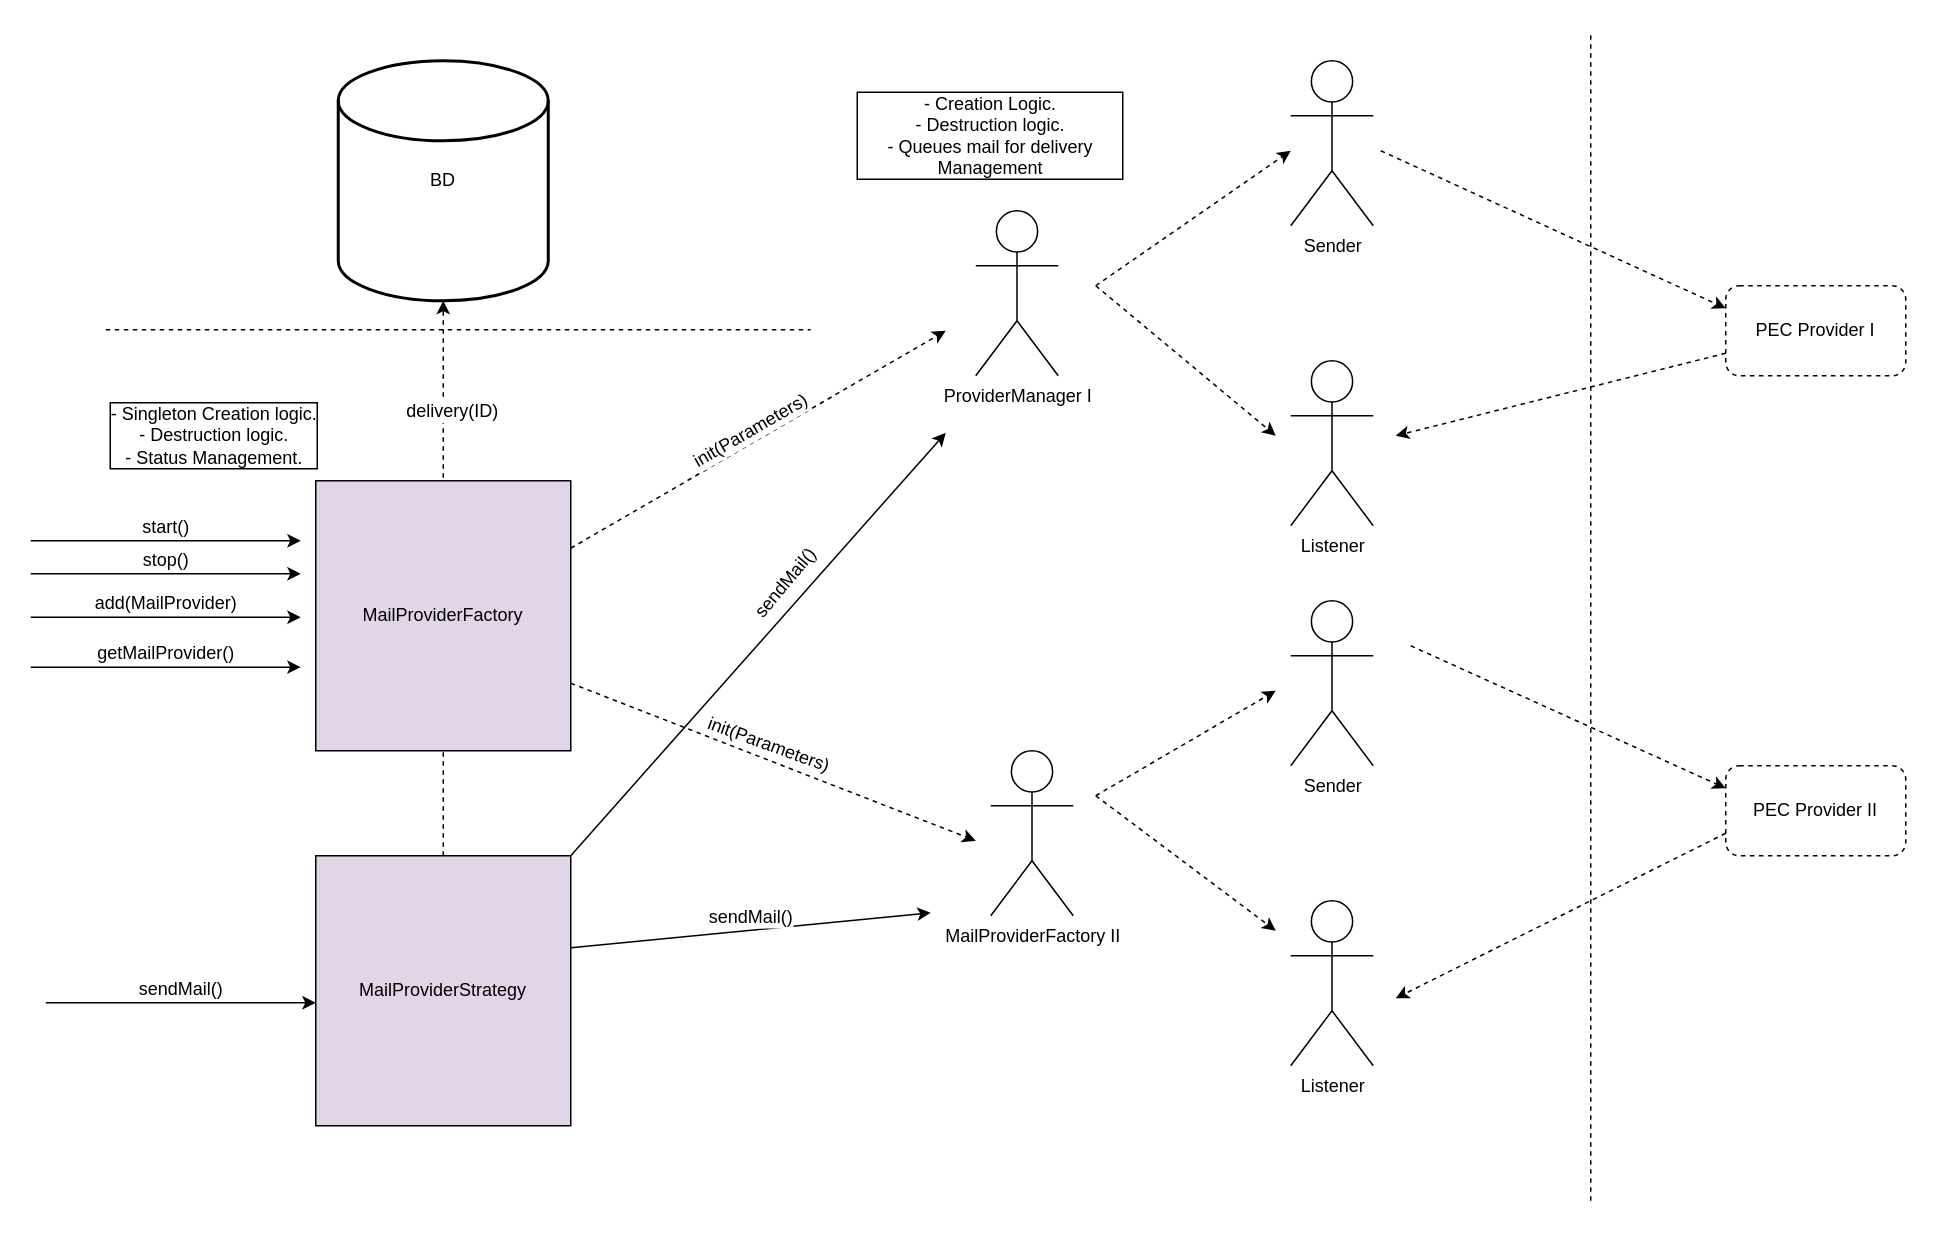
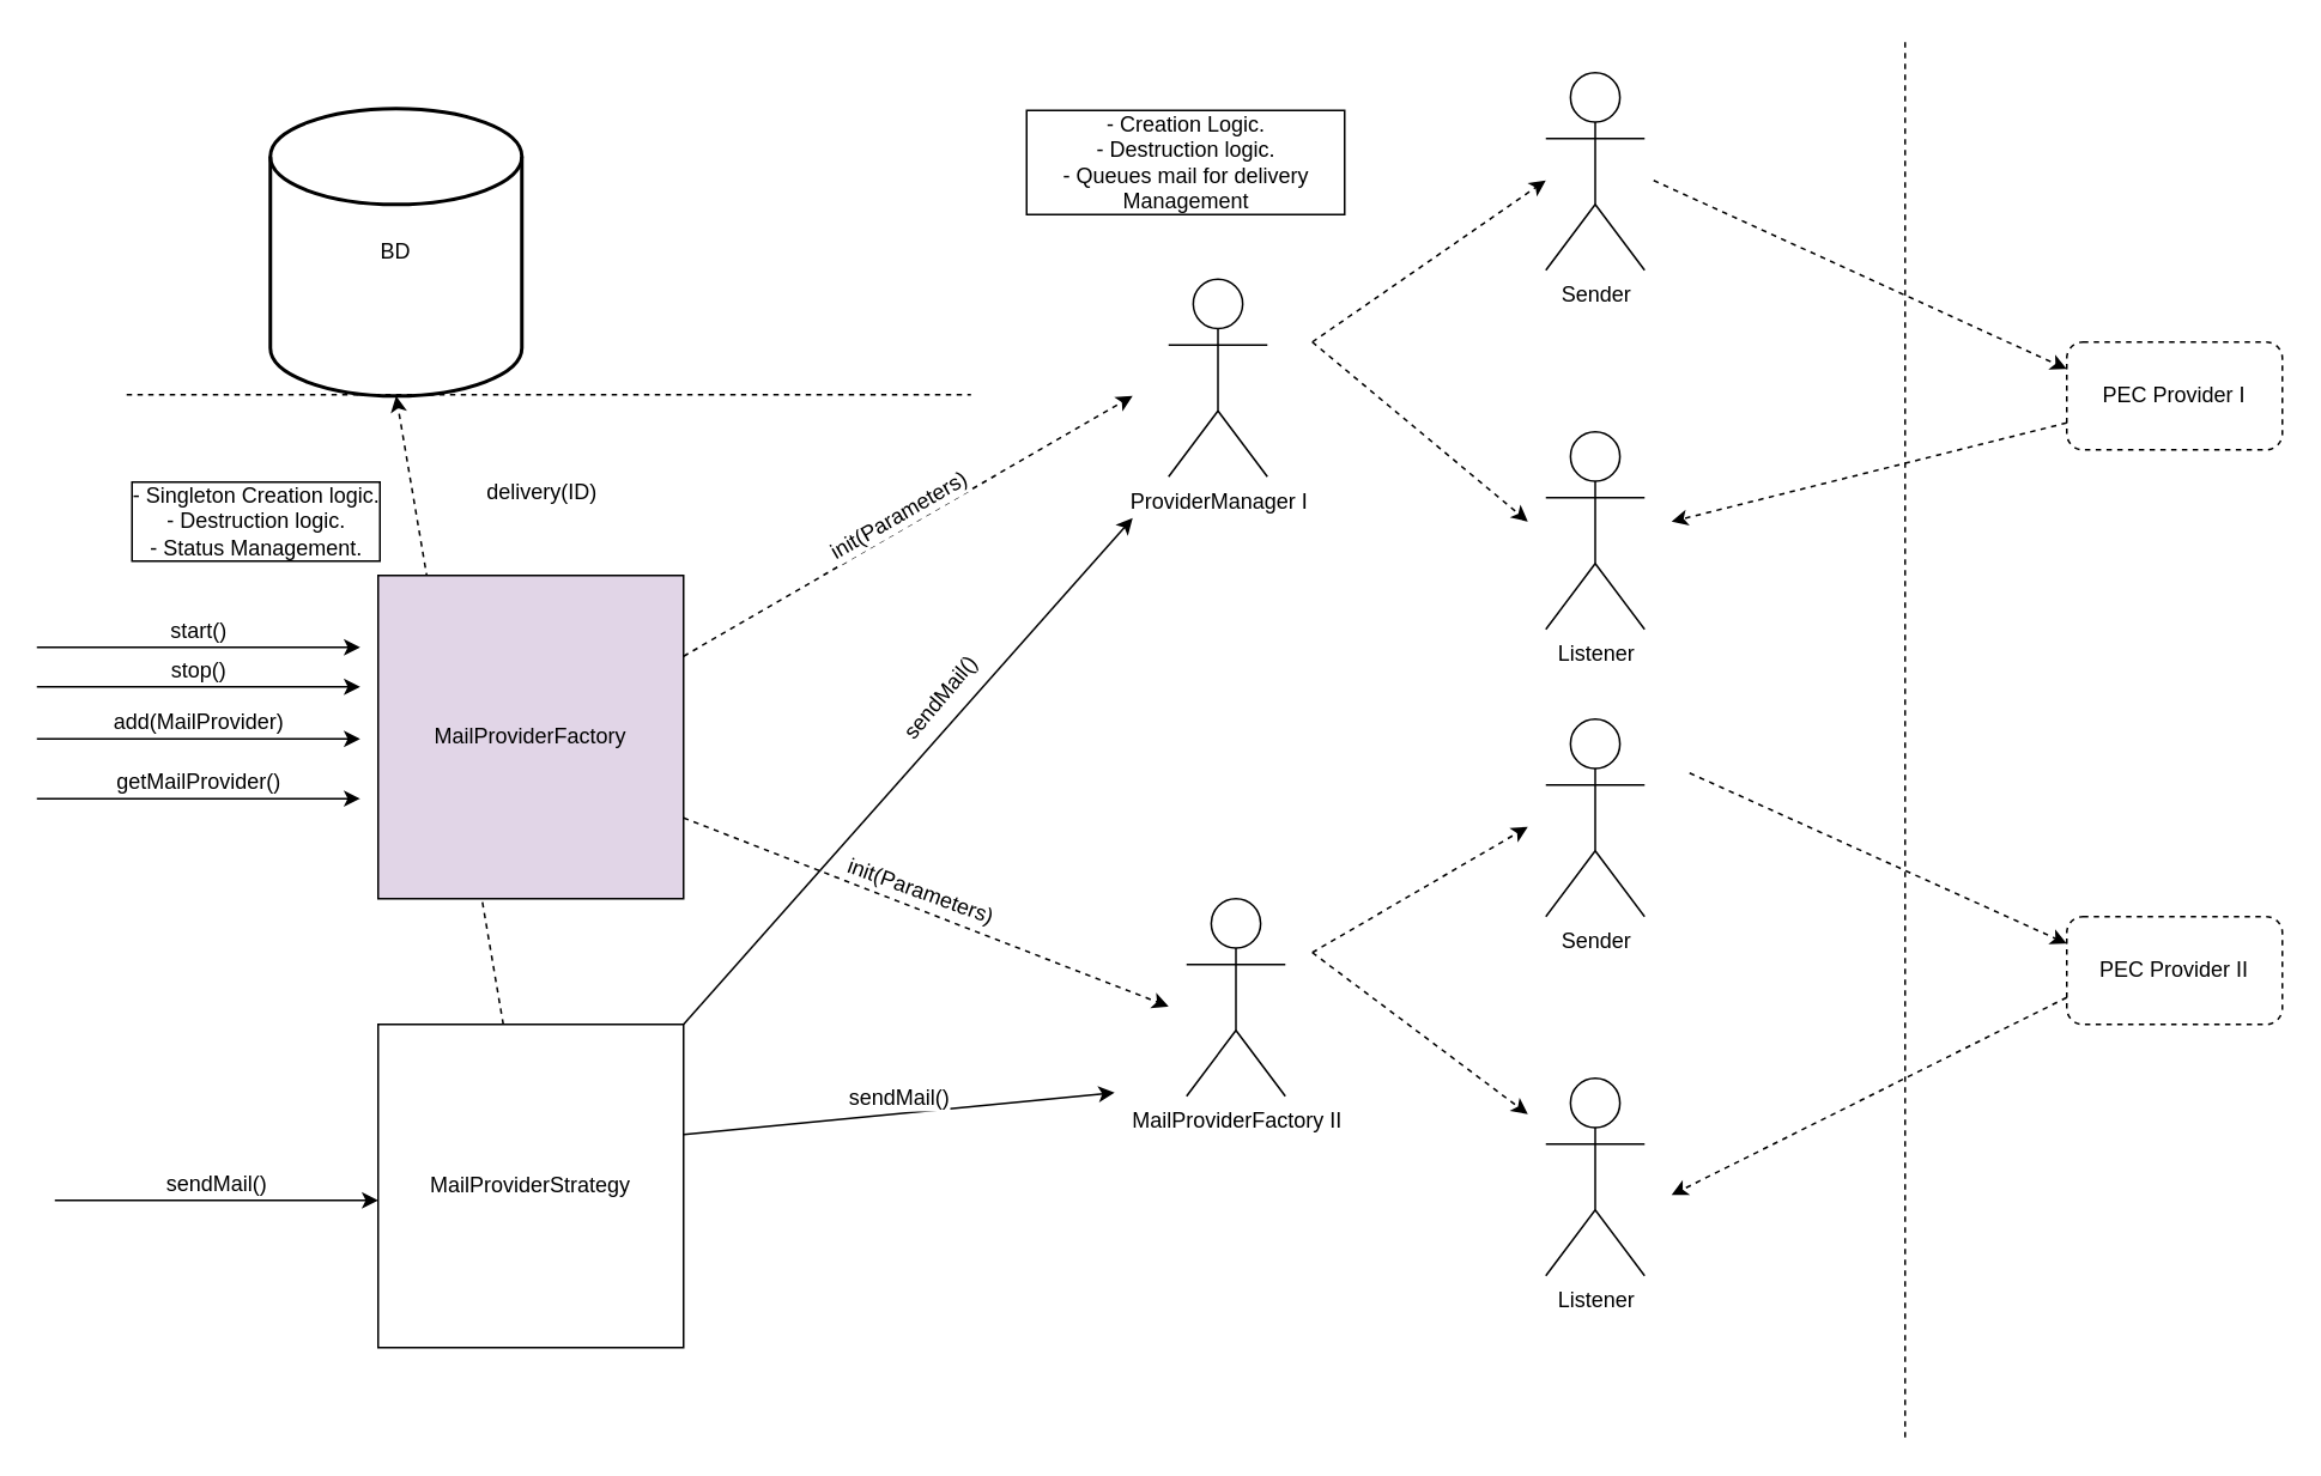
- <mxCell id="2" value="BD" style="strokeWidth=2;html=1;shape=mxgraph.flowchart.database;whiteSpace=wrap;" vertex="1" parent="1"><mxGeometry x="225" y="40" width="140" height="160" as="geometry" /></mxCell>
+ <mxCell id="2" value="BD" style="strokeWidth=2;html=1;shape=mxgraph.flowchart.database;whiteSpace=wrap;" vertex="1" parent="1"><mxGeometry x="150" y="60" width="140" height="160" as="geometry" /></mxCell>
- <mxCell id="3" value="ProviderManager I&lt;br&gt;" style="shape=umlActor;html=1;verticalLabelPosition=bottom;verticalAlign=top;align=center;" vertex="1" parent="1"><mxGeometry x="650" y="140" width="55" height="110" as="geometry" /></mxCell>
+ <mxCell id="3" value="ProviderManager I&lt;br&gt;" style="shape=umlActor;html=1;verticalLabelPosition=bottom;verticalAlign=top;align=center;" vertex="1" parent="1"><mxGeometry x="650" y="155" width="55" height="110" as="geometry" /></mxCell>
- <mxCell id="38" value="MailProviderStrategy" style="rounded=0;whiteSpace=wrap;html=1;fillColor=#e1d5e7;" vertex="1" parent="1"><mxGeometry x="210" y="570" width="170" height="180" as="geometry" /></mxCell>
+ <mxCell id="38" value="MailProviderStrategy" style="rounded=0;whiteSpace=wrap;html=1;" vertex="1" parent="1"><mxGeometry x="210" y="570" width="170" height="180" as="geometry" /></mxCell>
